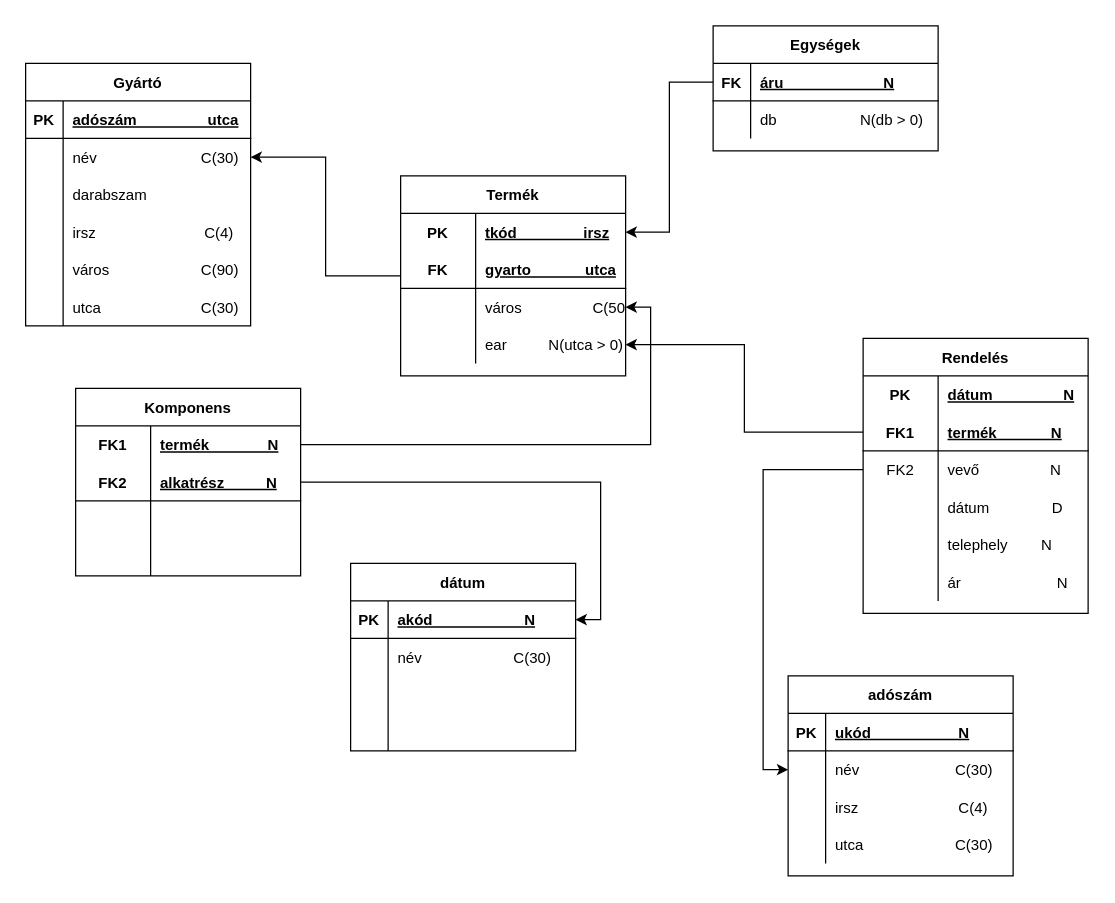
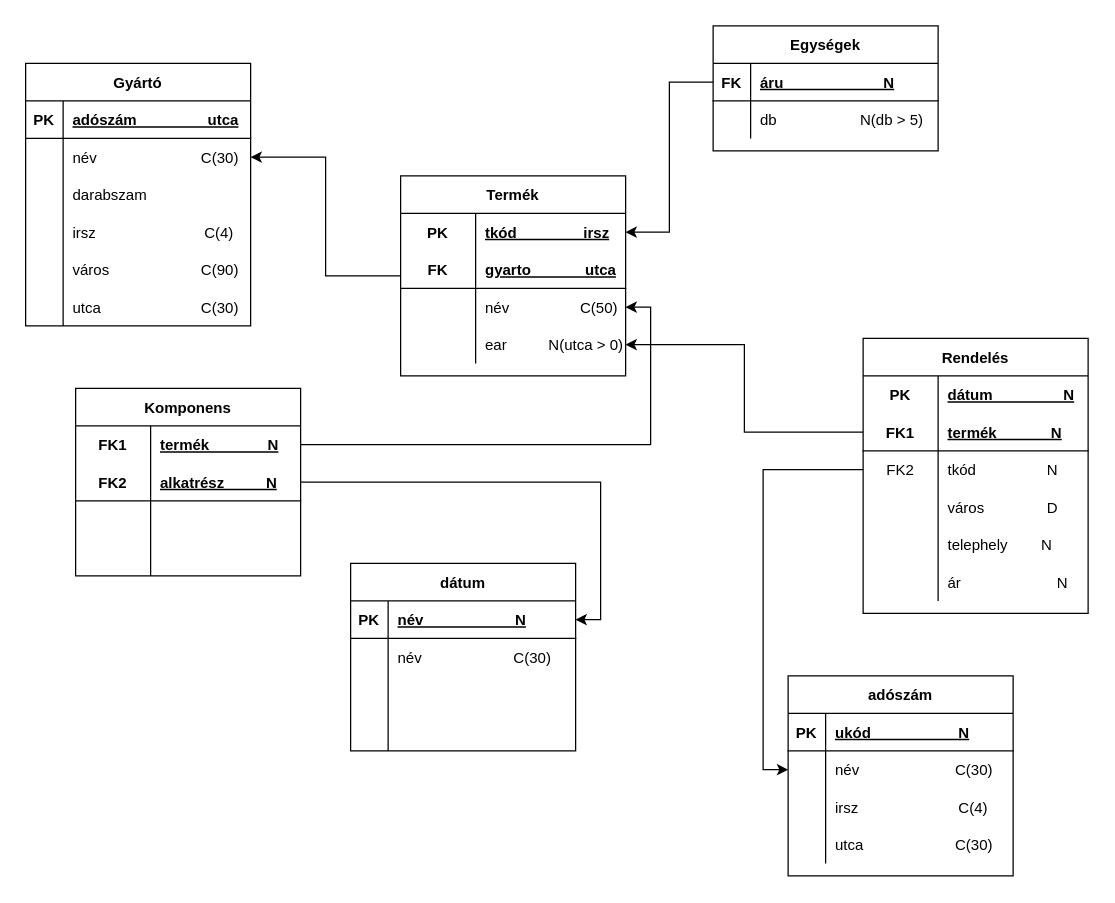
- <mxCell id="22" value="db                    N(db &gt; 0)" style="shape=partialRectangle;connectable=0;fillColor=none;top=0;left=0;bottom=0;right=0;align=left;spacingLeft=6;overflow=hidden;" vertex="1" parent="20"><mxGeometry x="30" width="150" height="30" as="geometry"><mxRectangle width="150" height="30" as="alternateBounds" /></mxGeometry></mxCell>
+ <mxCell id="22" value="db                    N(db &gt; 5)" style="shape=partialRectangle;connectable=0;fillColor=none;top=0;left=0;bottom=0;right=0;align=left;spacingLeft=6;overflow=hidden;" vertex="1" parent="20"><mxGeometry x="30" width="150" height="30" as="geometry"><mxRectangle width="150" height="30" as="alternateBounds" /></mxGeometry></mxCell>
- <mxCell id="12" value="város                 C(50)" style="shape=partialRectangle;connectable=0;fillColor=none;top=0;left=0;bottom=0;right=0;align=left;spacingLeft=6;overflow=hidden;" vertex="1" parent="10"><mxGeometry x="60" width="120" height="30" as="geometry"><mxRectangle width="120" height="30" as="alternateBounds" /></mxGeometry></mxCell>
+ <mxCell id="12" value="név                 C(50)" style="shape=partialRectangle;connectable=0;fillColor=none;top=0;left=0;bottom=0;right=0;align=left;spacingLeft=6;overflow=hidden;" vertex="1" parent="10"><mxGeometry x="60" width="120" height="30" as="geometry"><mxRectangle width="120" height="30" as="alternateBounds" /></mxGeometry></mxCell>
- <mxCell id="52" value="vevő                 N" style="shape=partialRectangle;connectable=0;fillColor=none;top=0;left=0;bottom=0;right=0;align=left;spacingLeft=6;fontStyle=0;overflow=hidden;" vertex="1" parent="50"><mxGeometry x="60" width="120" height="30" as="geometry"><mxRectangle width="120" height="30" as="alternateBounds" /></mxGeometry></mxCell>
+ <mxCell id="52" value="tkód                 N" style="shape=partialRectangle;connectable=0;fillColor=none;top=0;left=0;bottom=0;right=0;align=left;spacingLeft=6;fontStyle=0;overflow=hidden;" vertex="1" parent="50"><mxGeometry x="60" width="120" height="30" as="geometry"><mxRectangle width="120" height="30" as="alternateBounds" /></mxGeometry></mxCell>
- <mxCell id="55" value="dátum               D" style="shape=partialRectangle;connectable=0;fillColor=none;top=0;left=0;bottom=0;right=0;align=left;spacingLeft=6;overflow=hidden;" vertex="1" parent="53"><mxGeometry x="60" width="120" height="30" as="geometry"><mxRectangle width="120" height="30" as="alternateBounds" /></mxGeometry></mxCell>
+ <mxCell id="55" value="város               D" style="shape=partialRectangle;connectable=0;fillColor=none;top=0;left=0;bottom=0;right=0;align=left;spacingLeft=6;overflow=hidden;" vertex="1" parent="53"><mxGeometry x="60" width="120" height="30" as="geometry"><mxRectangle width="120" height="30" as="alternateBounds" /></mxGeometry></mxCell>
- <mxCell id="80" value="akód                      N" style="shape=partialRectangle;connectable=0;fillColor=none;top=0;left=0;bottom=0;right=0;align=left;spacingLeft=6;fontStyle=5;overflow=hidden;" vertex="1" parent="78"><mxGeometry x="30" width="150" height="30" as="geometry"><mxRectangle width="150" height="30" as="alternateBounds" /></mxGeometry></mxCell>
+ <mxCell id="80" value="név                      N" style="shape=partialRectangle;connectable=0;fillColor=none;top=0;left=0;bottom=0;right=0;align=left;spacingLeft=6;fontStyle=5;overflow=hidden;" vertex="1" parent="78"><mxGeometry x="30" width="150" height="30" as="geometry"><mxRectangle width="150" height="30" as="alternateBounds" /></mxGeometry></mxCell>
